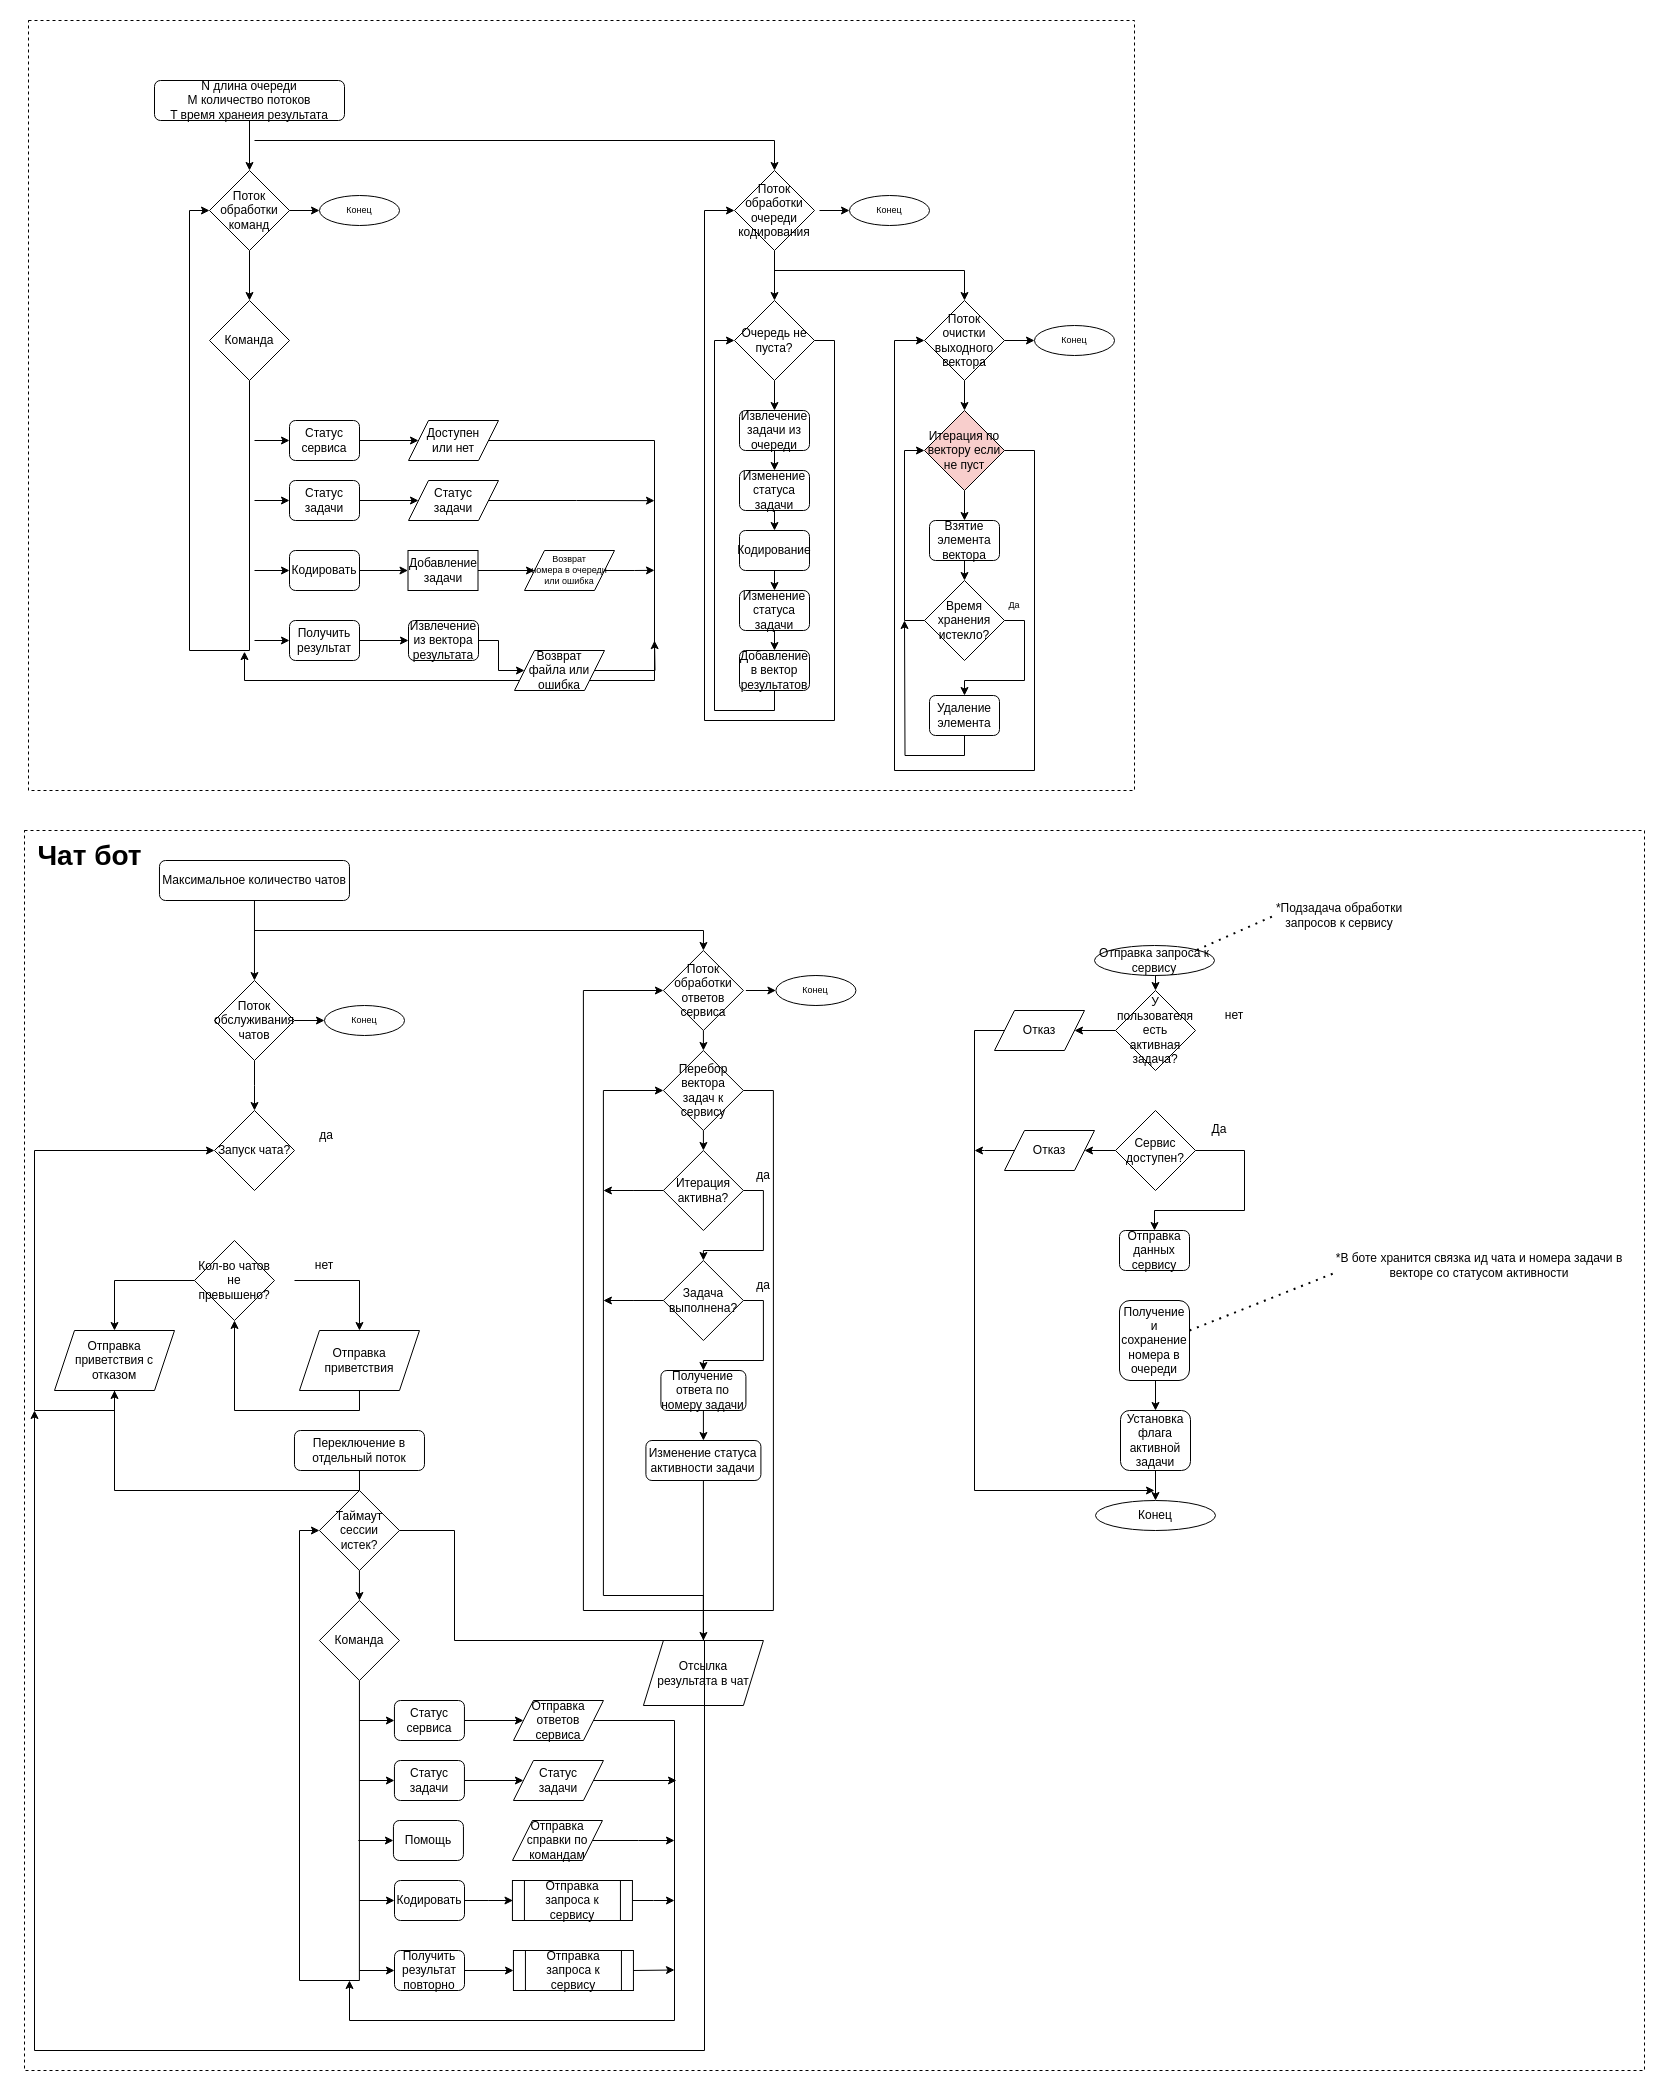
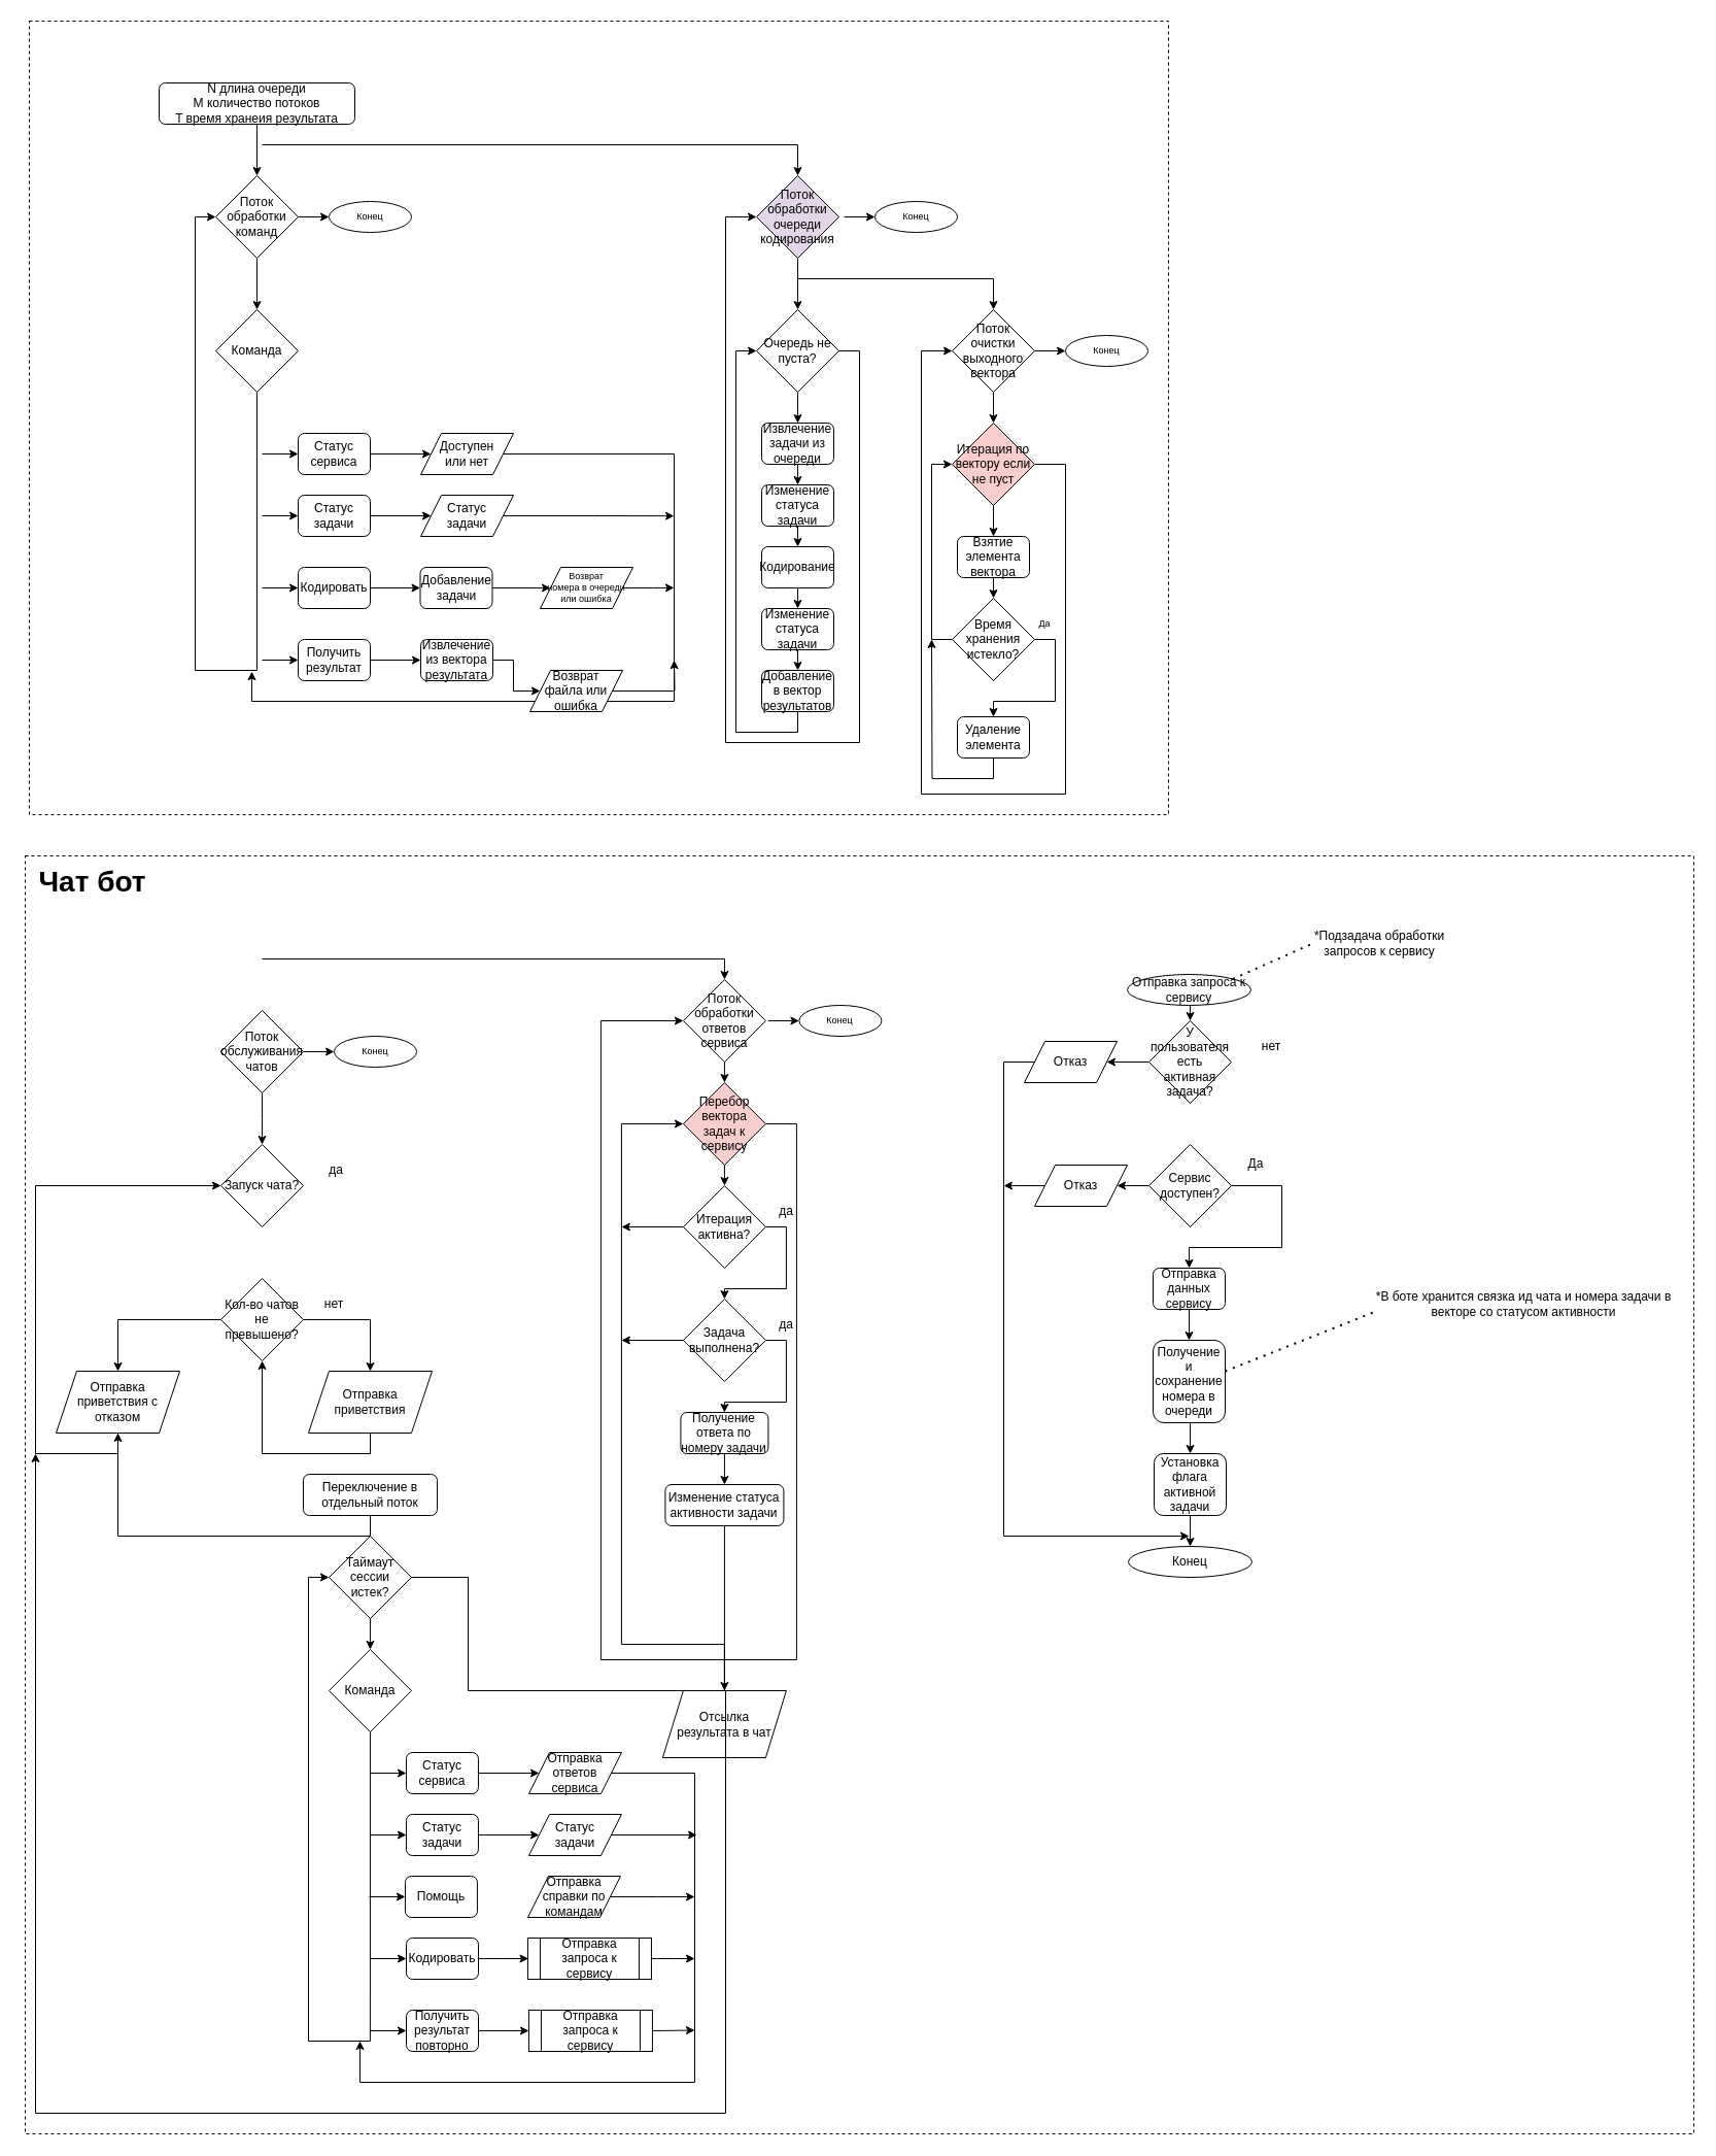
- <mxCell id="46" value="Поток обработки очереди кодирования" style="rhombus;whiteSpace=wrap;html=1;" vertex="1" parent="1"><mxGeometry x="734" y="170" width="80" height="80" as="geometry" /></mxCell>
+ <mxCell id="46" value="Поток обработки очереди кодирования" style="rhombus;whiteSpace=wrap;html=1;fillColor=#e1d5e7;" vertex="1" parent="1"><mxGeometry x="734" y="170" width="80" height="80" as="geometry" /></mxCell>
- <mxCell id="27" value="Добавление&lt;br&gt;задачи" style="whiteSpace=wrap;html=1;fontSize=12;glass=0;strokeWidth=1;shadow=0;rounded=0;" vertex="1" parent="1"><mxGeometry x="407.5" y="550" width="70" height="40" as="geometry" /></mxCell>
+ <mxCell id="27" value="Добавление&lt;br&gt;задачи" style="rounded=1;whiteSpace=wrap;html=1;fontSize=12;glass=0;strokeWidth=1;shadow=0;" vertex="1" parent="1"><mxGeometry x="407.5" y="550" width="70" height="40" as="geometry" /></mxCell>
- <mxCell id="69" value="Максимальное количество чатов" style="rounded=1;whiteSpace=wrap;html=1;fontSize=12;glass=0;strokeWidth=1;shadow=0;" vertex="1" parent="1"><mxGeometry x="158.97" y="860" width="190" height="40" as="geometry" /></mxCell>
- <mxCell id="68" style="edgeStyle=orthogonalEdgeStyle;rounded=0;orthogonalLoop=1;jettySize=auto;html=1;exitX=0.5;exitY=1;exitDx=0;exitDy=0;fontSize=12;" edge="1" parent="1" source="69" target="71"><mxGeometry relative="1" as="geometry" /></mxCell>
- <mxCell id="142" value="Перебор вектора задач к сервису" style="rhombus;whiteSpace=wrap;html=1;" vertex="1" parent="1"><mxGeometry x="662.91" y="1050" width="80" height="80" as="geometry" /></mxCell>
+ <mxCell id="142" value="Перебор вектора задач к сервису" style="rhombus;whiteSpace=wrap;html=1;fillColor=#f8cecc;" vertex="1" parent="1"><mxGeometry x="662.91" y="1050" width="80" height="80" as="geometry" /></mxCell>
- <mxCell id="100" value="Кол-во чатов не превышено?" style="rhombus;whiteSpace=wrap;html=1;" vertex="1" parent="1"><mxGeometry x="193.97" y="1240" width="80" height="80" as="geometry" /></mxCell>
+ <mxCell id="100" value="Кол-во чатов не превышено?" style="rhombus;whiteSpace=wrap;html=1;" vertex="1" parent="1"><mxGeometry x="213.97" y="1240" width="80" height="80" as="geometry" /></mxCell>
+ <mxCell id="121" style="edgeStyle=orthogonalEdgeStyle;rounded=0;orthogonalLoop=1;jettySize=auto;html=1;exitX=0.5;exitY=1;exitDx=0;exitDy=0;entryX=0.5;entryY=0;entryDx=0;entryDy=0;fontSize=12;" edge="1" parent="1" source="122" target="124"><mxGeometry relative="1" as="geometry" /></mxCell>
